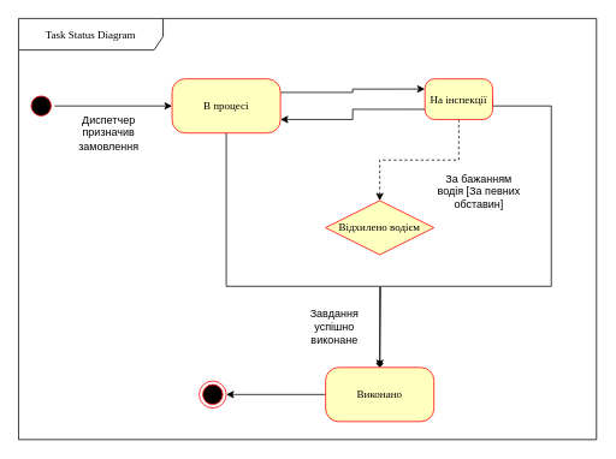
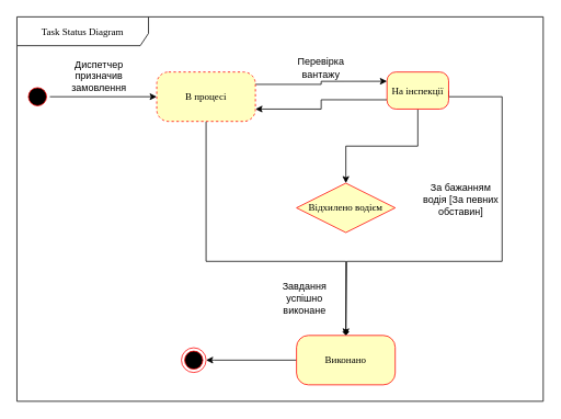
+ <mxCell id="18" value="Перевірка вантажу" style="text;html=1;strokeColor=none;fillColor=none;align=center;verticalAlign=middle;whiteSpace=wrap;rounded=0;" vertex="1" parent="1"><mxGeometry x="340" y="67" width="100" height="30" as="geometry" /></mxCell>
- <mxCell id="14" value="В процесі" style="rounded=1;whiteSpace=wrap;html=1;arcSize=24;fillColor=#ffffc0;strokeColor=#ff0000;shadow=0;comic=0;labelBackgroundColor=none;fontFamily=Verdana;fontSize=12;fontColor=#000000;align=center;" vertex="1" parent="1"><mxGeometry x="190" y="87" width="120" height="60" as="geometry" /></mxCell>
+ <mxCell id="14" value="В процесі" style="rounded=1;whiteSpace=wrap;html=1;arcSize=24;fillColor=#ffffc0;strokeColor=#ff0000;shadow=0;comic=0;labelBackgroundColor=none;fontFamily=Verdana;fontSize=12;fontColor=#000000;align=center;dashed=1;" vertex="1" parent="1"><mxGeometry x="190" y="87" width="120" height="60" as="geometry" /></mxCell>
- <mxCell id="16" value="Диспетчер призначив замовлення" style="text;html=1;strokeColor=none;fillColor=none;align=center;verticalAlign=middle;whiteSpace=wrap;rounded=0;" vertex="1" parent="1"><mxGeometry x="70" y="132" width="100" height="30" as="geometry" /></mxCell>
+ <mxCell id="16" value="Диспетчер призначив замовлення" style="text;html=1;strokeColor=none;fillColor=none;align=center;verticalAlign=middle;whiteSpace=wrap;rounded=0;" vertex="1" parent="1"><mxGeometry x="70" y="77" width="100" height="30" as="geometry" /></mxCell>
- <mxCell id="6" style="edgeStyle=orthogonalEdgeStyle;rounded=0;orthogonalLoop=1;jettySize=auto;html=1;exitX=0.5;exitY=1;exitDx=0;exitDy=0;entryX=0.5;entryY=0;entryDx=0;entryDy=0;dashed=1;" edge="1" parent="1" source="8" target="15"><mxGeometry relative="1" as="geometry" /></mxCell>
+ <mxCell id="6" style="edgeStyle=orthogonalEdgeStyle;rounded=0;orthogonalLoop=1;jettySize=auto;html=1;exitX=0.5;exitY=1;exitDx=0;exitDy=0;entryX=0.5;entryY=0;entryDx=0;entryDy=0;" edge="1" parent="1" source="8" target="15"><mxGeometry relative="1" as="geometry" /></mxCell>
- <mxCell id="17" value="За бажанням водія [За певних обставин]" style="text;html=1;strokeColor=none;fillColor=none;align=center;verticalAlign=middle;whiteSpace=wrap;rounded=0;" vertex="1" parent="1"><mxGeometry x="480" y="197" width="100" height="30" as="geometry" /></mxCell>
+ <mxCell id="17" value="За бажанням водія [За певних обставин]" style="text;html=1;strokeColor=none;fillColor=none;align=center;verticalAlign=middle;whiteSpace=wrap;rounded=0;" vertex="1" parent="1"><mxGeometry x="510" y="227" width="100" height="30" as="geometry" /></mxCell>
